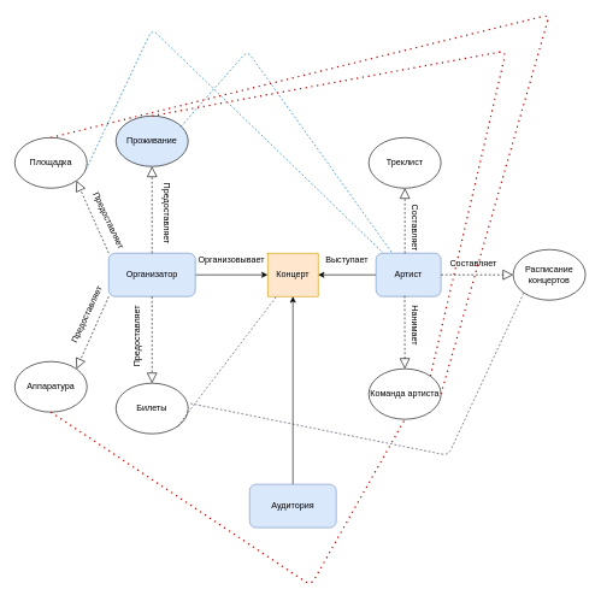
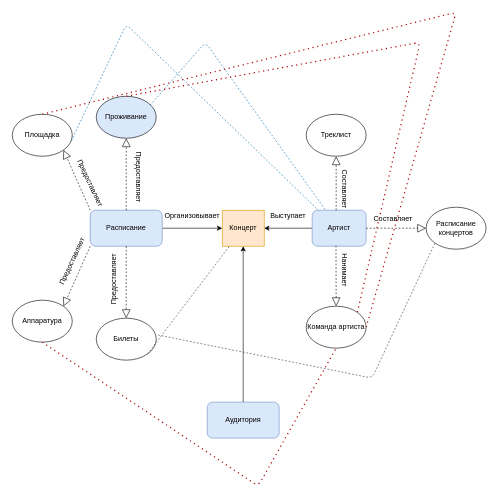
- <mxCell id="4" value="Организатор" style="rounded=1;whiteSpace=wrap;html=1;fillColor=#dae8fc;strokeColor=#6c8ebf;" vertex="1" parent="1"><mxGeometry x="150" y="350" width="120" height="60" as="geometry" /></mxCell>
+ <mxCell id="4" value="Расписание" style="rounded=1;whiteSpace=wrap;html=1;fillColor=#dae8fc;strokeColor=#6c8ebf;" vertex="1" parent="1"><mxGeometry x="150" y="350" width="120" height="60" as="geometry" /></mxCell>
